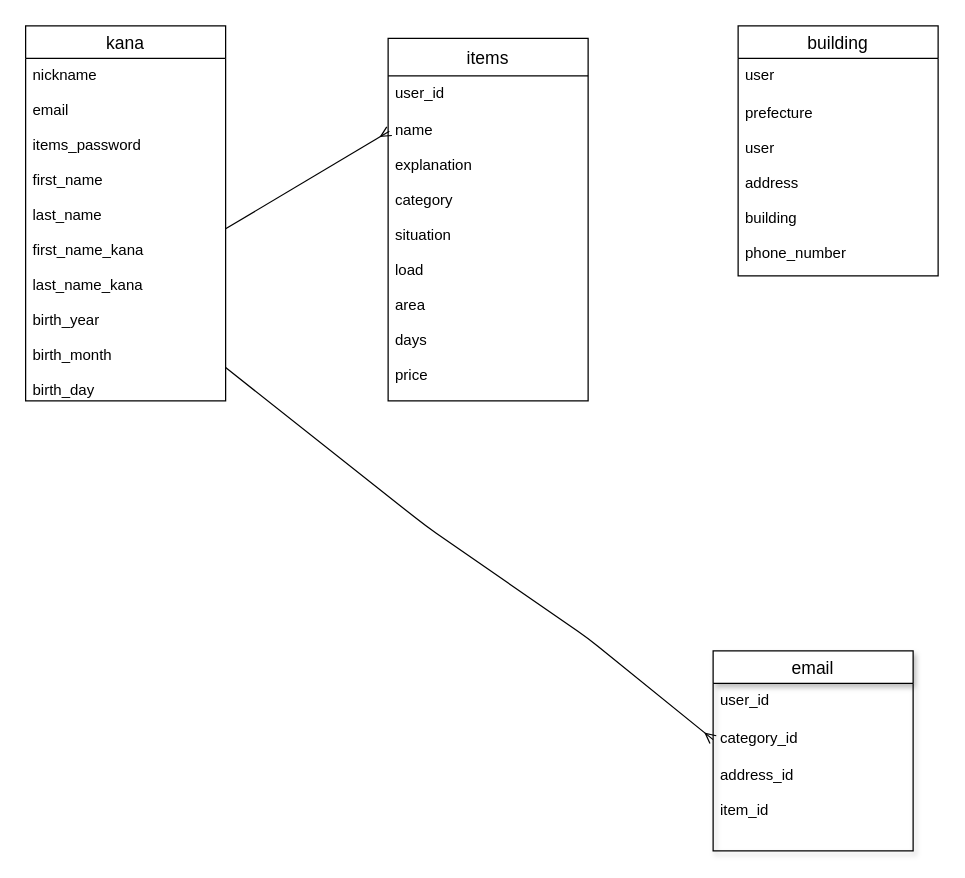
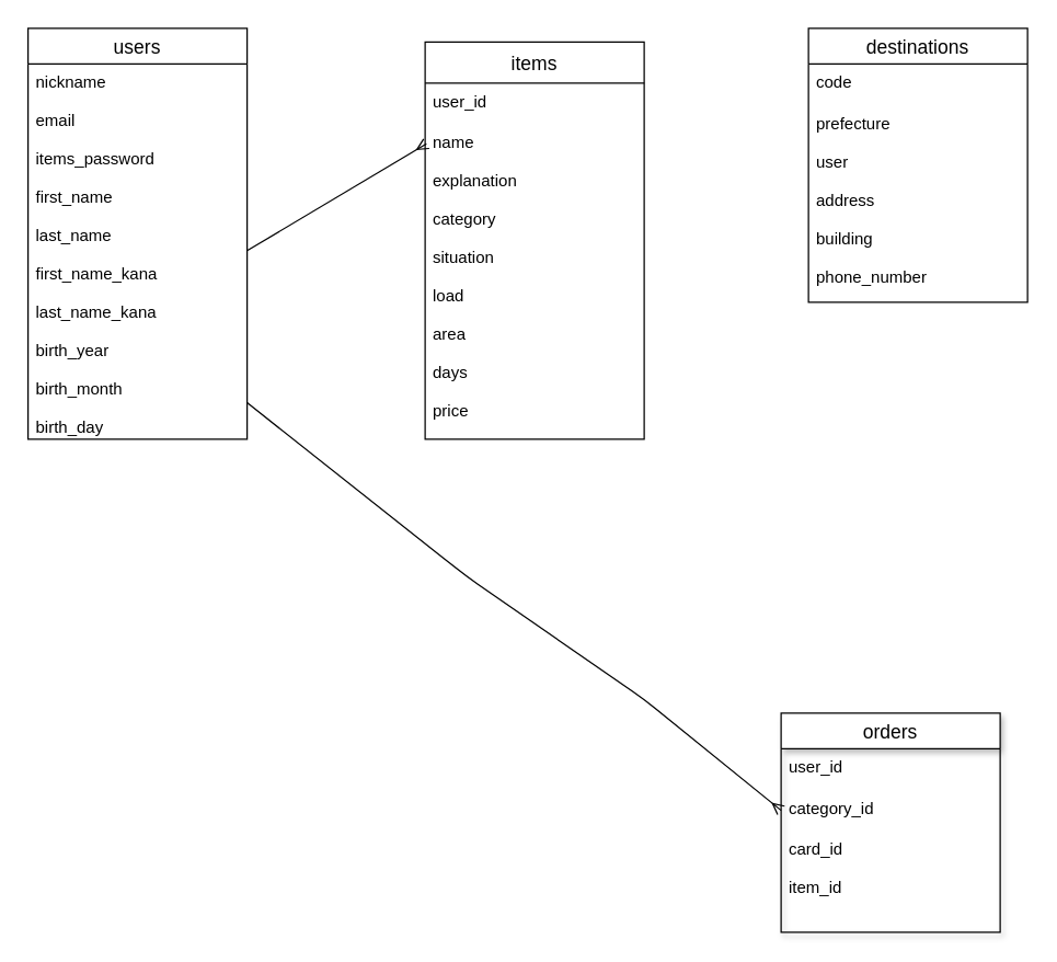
- <mxCell id="2" value="kana" style="swimlane;fontStyle=0;childLayout=stackLayout;horizontal=1;startSize=26;horizontalStack=0;resizeParent=1;resizeParentMax=0;resizeLast=0;collapsible=1;marginBottom=0;align=center;fontSize=14;" vertex="1" parent="1"><mxGeometry x="20" y="20" width="160" height="300" as="geometry" /></mxCell>
+ <mxCell id="2" value="users" style="swimlane;fontStyle=0;childLayout=stackLayout;horizontal=1;startSize=26;horizontalStack=0;resizeParent=1;resizeParentMax=0;resizeLast=0;collapsible=1;marginBottom=0;align=center;fontSize=14;" vertex="1" parent="1"><mxGeometry x="20" y="20" width="160" height="300" as="geometry" /></mxCell>
- <mxCell id="4" value="building" style="swimlane;fontStyle=0;childLayout=stackLayout;horizontal=1;startSize=26;horizontalStack=0;resizeParent=1;resizeParentMax=0;resizeLast=0;collapsible=1;marginBottom=0;align=center;fontSize=14;" vertex="1" parent="1"><mxGeometry x="590" y="20" width="160" height="200" as="geometry" /></mxCell>
+ <mxCell id="4" value="destinations" style="swimlane;fontStyle=0;childLayout=stackLayout;horizontal=1;startSize=26;horizontalStack=0;resizeParent=1;resizeParentMax=0;resizeLast=0;collapsible=1;marginBottom=0;align=center;fontSize=14;" vertex="1" parent="1"><mxGeometry x="590" y="20" width="160" height="200" as="geometry" /></mxCell>
- <mxCell id="5" value="user&#10;&#10;" style="text;strokeColor=none;fillColor=none;spacingLeft=4;spacingRight=4;overflow=hidden;rotatable=0;points=[[0,0.5],[1,0.5]];portConstraint=eastwest;fontSize=12;" vertex="1" parent="4"><mxGeometry y="26" width="160" height="30" as="geometry" /></mxCell>
+ <mxCell id="5" value="code&#10;&#10;" style="text;strokeColor=none;fillColor=none;spacingLeft=4;spacingRight=4;overflow=hidden;rotatable=0;points=[[0,0.5],[1,0.5]];portConstraint=eastwest;fontSize=12;" vertex="1" parent="4"><mxGeometry y="26" width="160" height="30" as="geometry" /></mxCell>
- <mxCell id="12" value="email" style="swimlane;fontStyle=0;childLayout=stackLayout;horizontal=1;startSize=26;horizontalStack=0;resizeParent=1;resizeParentMax=0;resizeLast=0;collapsible=1;marginBottom=0;align=center;fontSize=14;shadow=1;" vertex="1" parent="1"><mxGeometry x="570" y="520" width="160" height="160" as="geometry" /></mxCell>
+ <mxCell id="12" value="orders" style="swimlane;fontStyle=0;childLayout=stackLayout;horizontal=1;startSize=26;horizontalStack=0;resizeParent=1;resizeParentMax=0;resizeLast=0;collapsible=1;marginBottom=0;align=center;fontSize=14;shadow=1;" vertex="1" parent="1"><mxGeometry x="570" y="520" width="160" height="160" as="geometry" /></mxCell>
- <mxCell id="15" value="address_id&#10;&#10;item_id" style="text;strokeColor=none;fillColor=none;spacingLeft=4;spacingRight=4;overflow=hidden;rotatable=0;points=[[0,0.5],[1,0.5]];portConstraint=eastwest;fontSize=12;shadow=1;" vertex="1" parent="12"><mxGeometry y="86" width="160" height="74" as="geometry" /></mxCell>
+ <mxCell id="15" value="card_id&#10;&#10;item_id" style="text;strokeColor=none;fillColor=none;spacingLeft=4;spacingRight=4;overflow=hidden;rotatable=0;points=[[0,0.5],[1,0.5]];portConstraint=eastwest;fontSize=12;shadow=1;" vertex="1" parent="12"><mxGeometry y="86" width="160" height="74" as="geometry" /></mxCell>
